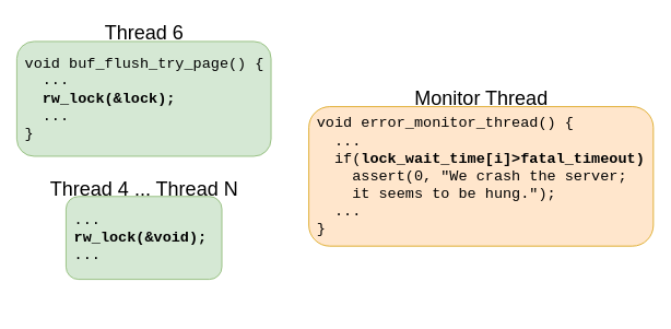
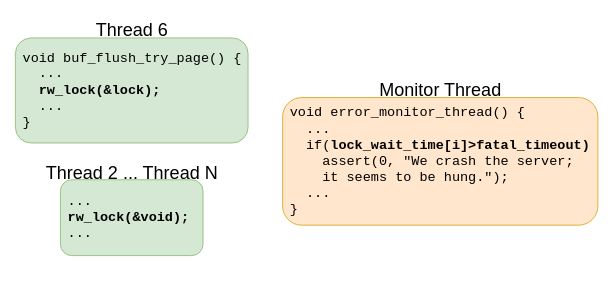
- <mxCell id="12" value="Thread 4 ... Thread N" style="text;html=1;align=center;verticalAlign=middle;resizable=0;points=[];autosize=1;strokeColor=none;fillColor=none;fontSize=24;" vertex="1" parent="9"><mxGeometry width="250" height="40" as="geometry" /></mxCell>
+ <mxCell id="12" value="Thread 2 ... Thread N" style="text;html=1;align=center;verticalAlign=middle;resizable=0;points=[];autosize=1;strokeColor=none;fillColor=none;fontSize=24;" vertex="1" parent="9"><mxGeometry width="250" height="40" as="geometry" /></mxCell>
